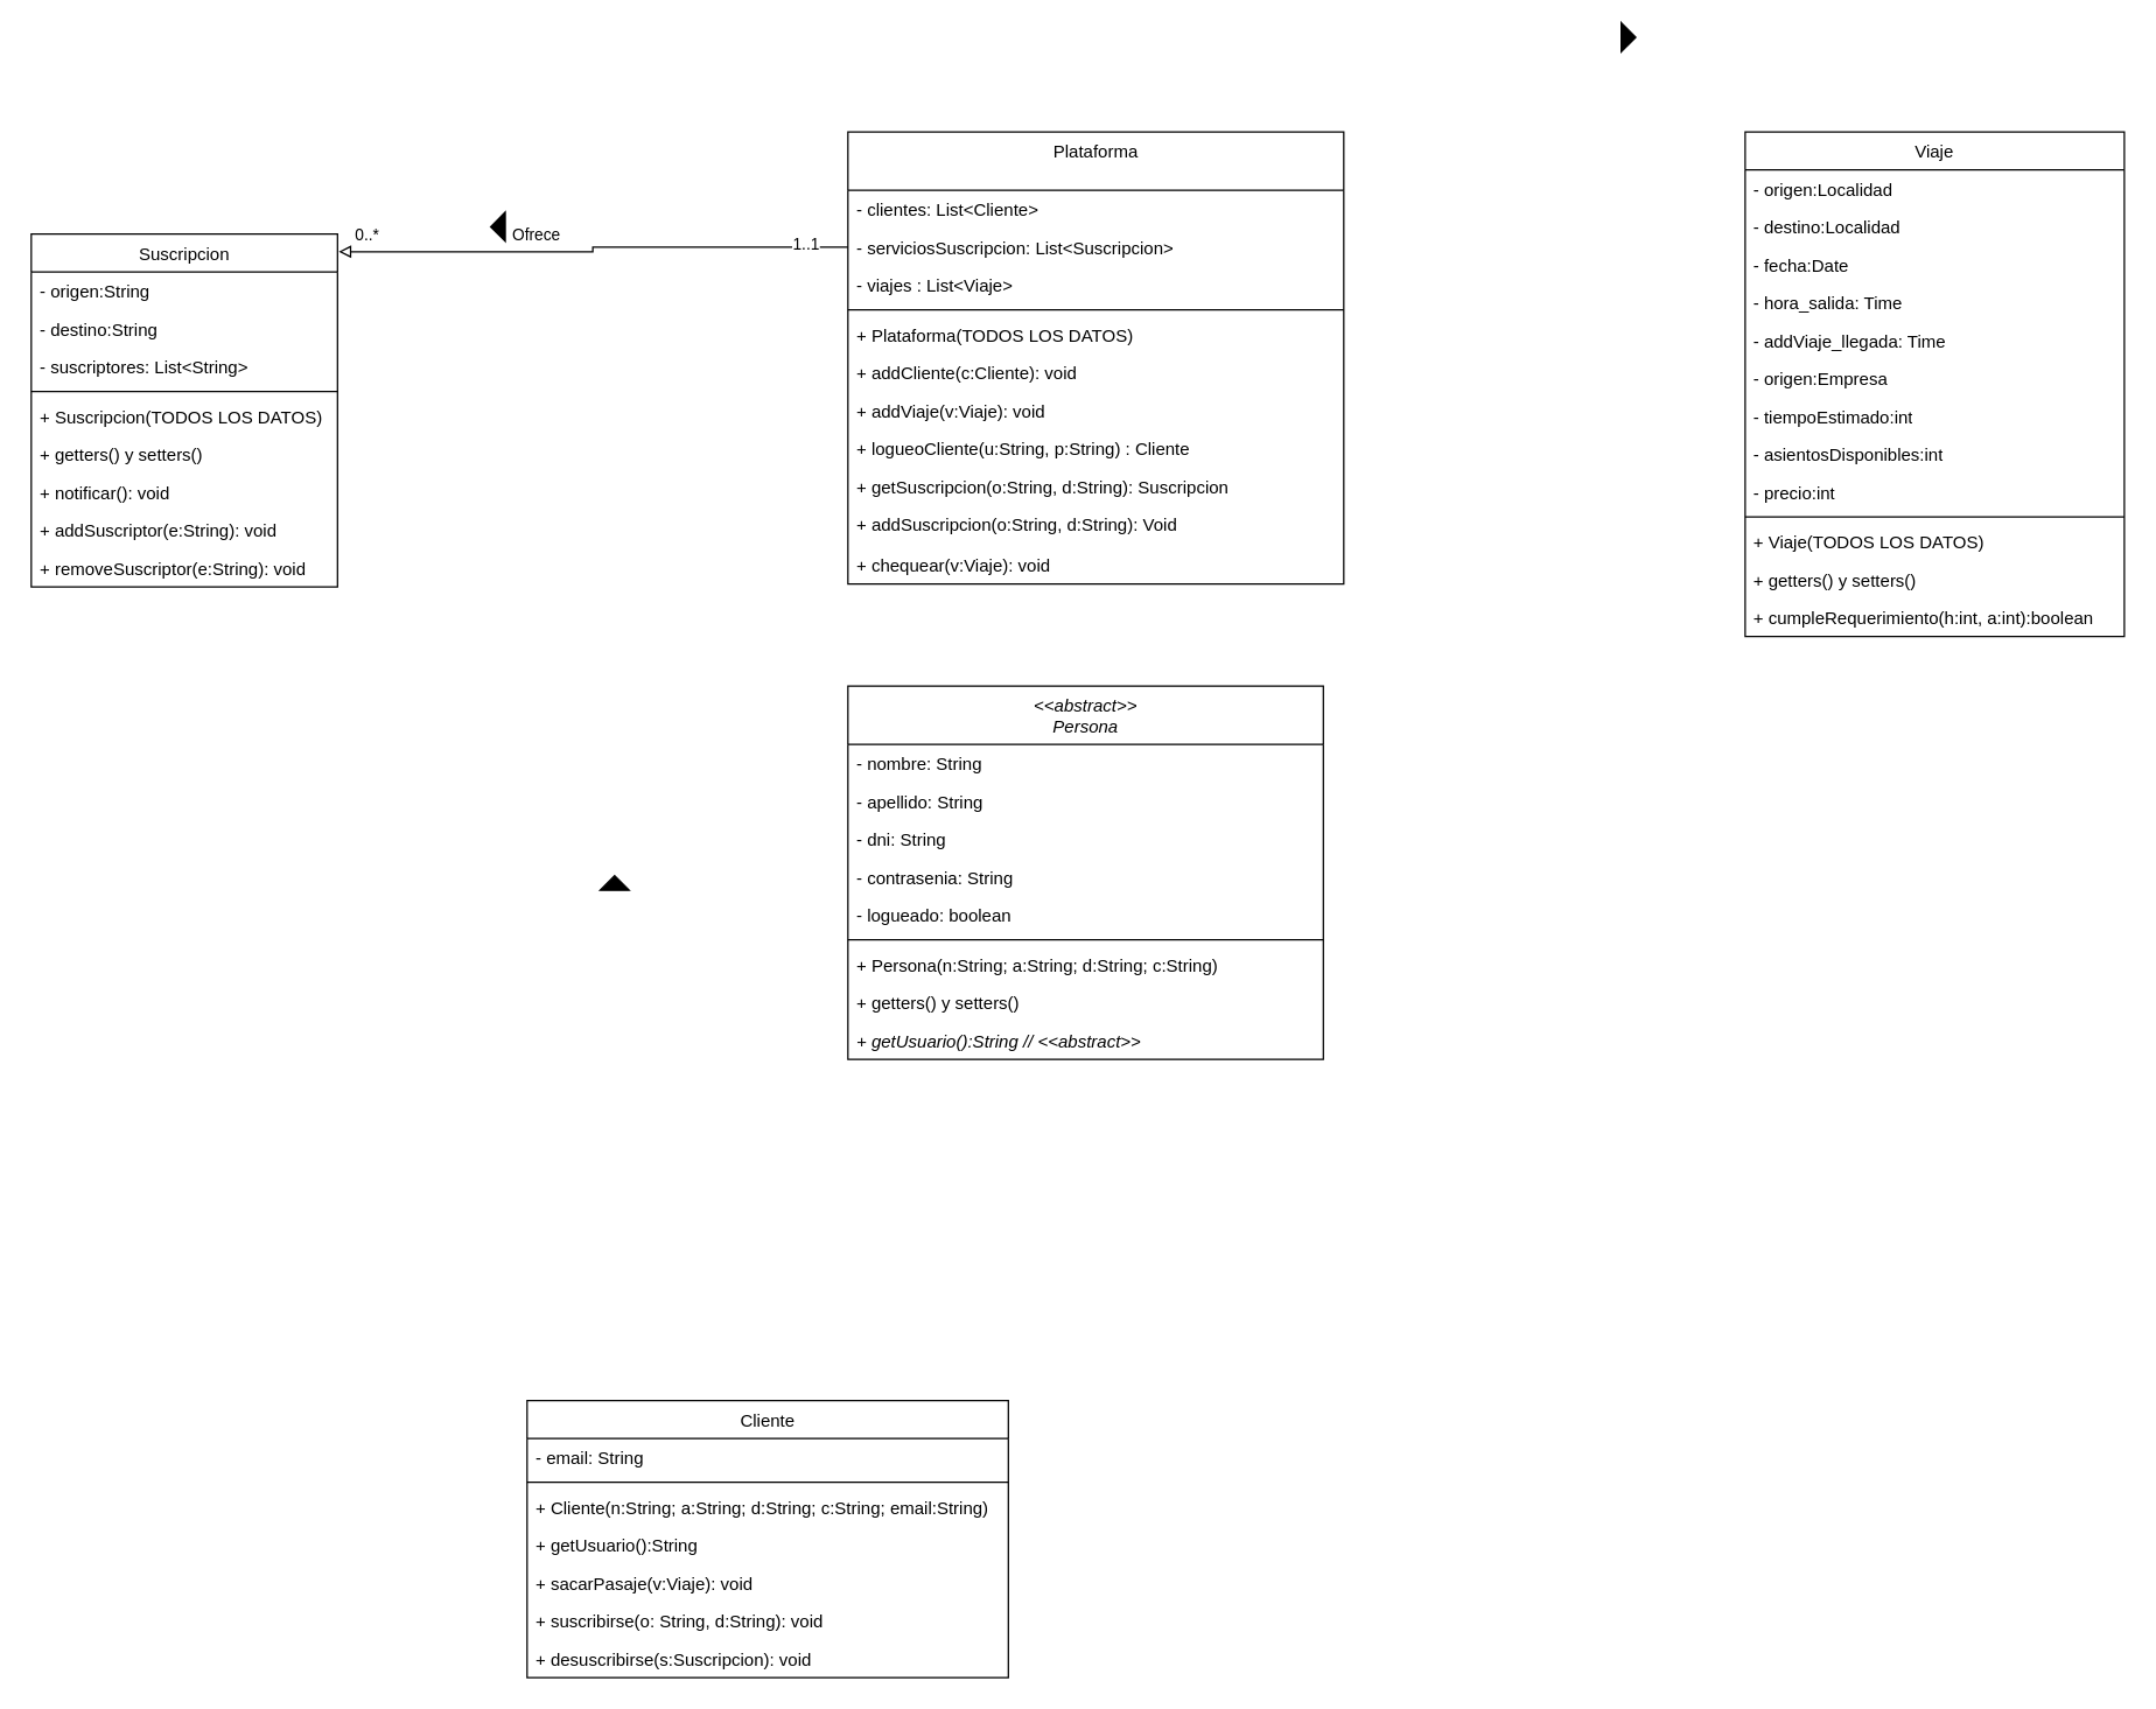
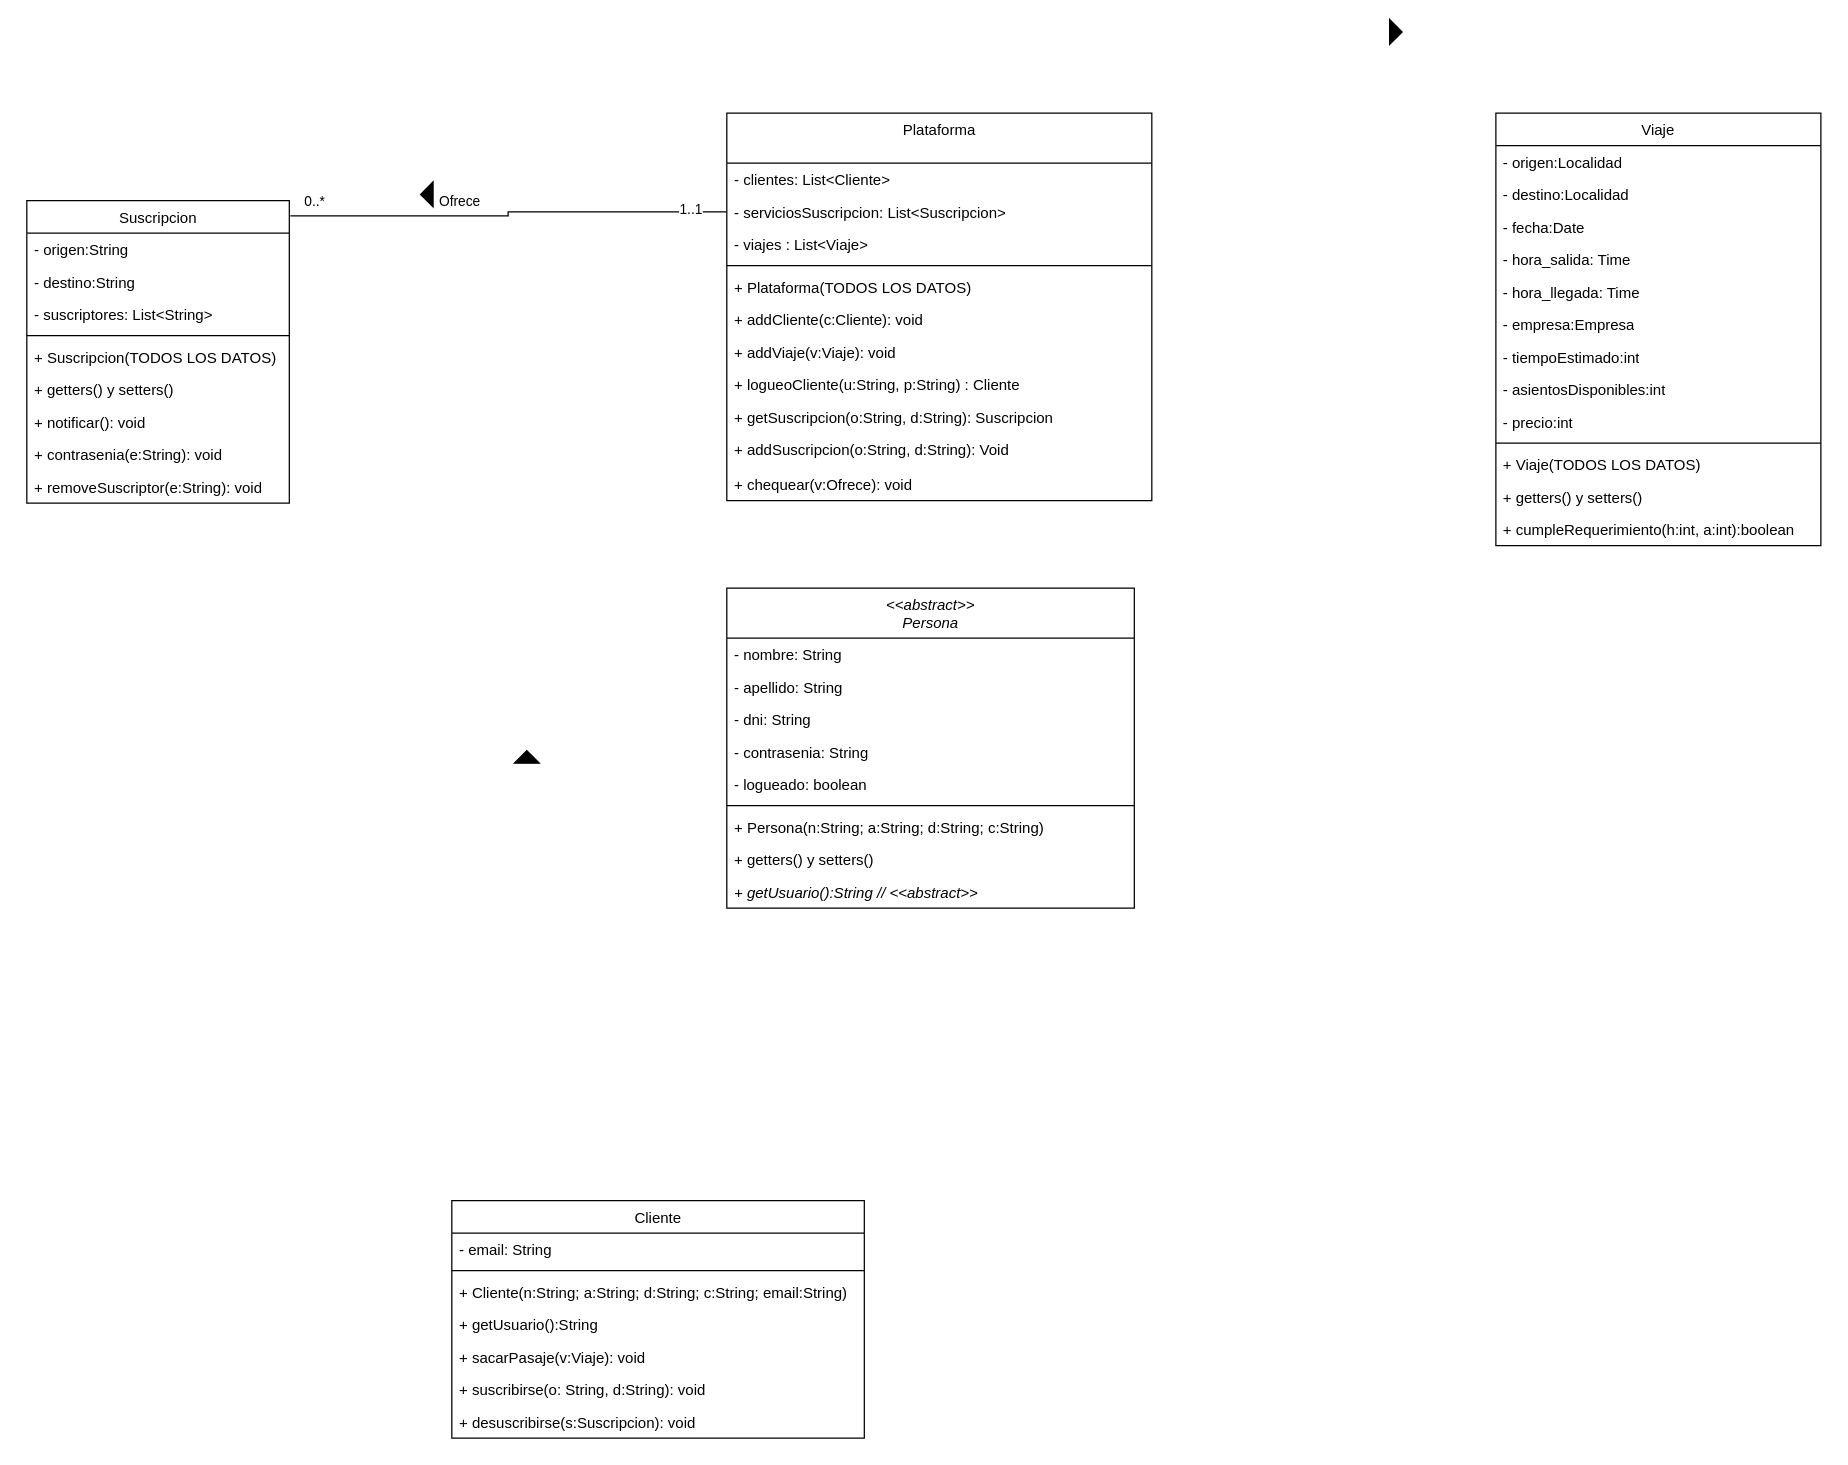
- <mxCell id="42" style="edgeStyle=orthogonalEdgeStyle;rounded=0;orthogonalLoop=1;jettySize=auto;html=1;exitX=0;exitY=0.5;exitDx=0;exitDy=0;entryX=1.004;entryY=0.05;entryDx=0;entryDy=0;entryPerimeter=0;endArrow=block;endFill=0;" parent="1" source="32" target="20" edge="1"><mxGeometry relative="1" as="geometry" /></mxCell>
+ <mxCell id="42" style="edgeStyle=orthogonalEdgeStyle;rounded=0;orthogonalLoop=1;jettySize=auto;html=1;exitX=0;exitY=0.5;exitDx=0;exitDy=0;entryX=1.004;entryY=0.05;entryDx=0;entryDy=0;entryPerimeter=0;endArrow=none;endFill=0;" parent="1" source="32" target="20" edge="1"><mxGeometry relative="1" as="geometry" /></mxCell>
- <mxCell id="53" value="- addViaje_llegada: Time" style="text;strokeColor=none;fillColor=none;align=left;verticalAlign=top;spacingLeft=4;spacingRight=4;overflow=hidden;rotatable=0;points=[[0,0.5],[1,0.5]];portConstraint=eastwest;whiteSpace=wrap;html=1;" parent="48" vertex="1"><mxGeometry y="130" width="260" height="26" as="geometry" /></mxCell>
+ <mxCell id="53" value="- hora_llegada: Time" style="text;strokeColor=none;fillColor=none;align=left;verticalAlign=top;spacingLeft=4;spacingRight=4;overflow=hidden;rotatable=0;points=[[0,0.5],[1,0.5]];portConstraint=eastwest;whiteSpace=wrap;html=1;" parent="48" vertex="1"><mxGeometry y="130" width="260" height="26" as="geometry" /></mxCell>
- <mxCell id="54" value="- origen:Empresa" style="text;strokeColor=none;fillColor=none;align=left;verticalAlign=top;spacingLeft=4;spacingRight=4;overflow=hidden;rotatable=0;points=[[0,0.5],[1,0.5]];portConstraint=eastwest;whiteSpace=wrap;html=1;" parent="48" vertex="1"><mxGeometry y="156" width="260" height="26" as="geometry" /></mxCell>
+ <mxCell id="54" value="- empresa:Empresa" style="text;strokeColor=none;fillColor=none;align=left;verticalAlign=top;spacingLeft=4;spacingRight=4;overflow=hidden;rotatable=0;points=[[0,0.5],[1,0.5]];portConstraint=eastwest;whiteSpace=wrap;html=1;" parent="48" vertex="1"><mxGeometry y="156" width="260" height="26" as="geometry" /></mxCell>
- <mxCell id="28" value="+ addSuscriptor(e:String): void" style="text;strokeColor=none;fillColor=none;align=left;verticalAlign=top;spacingLeft=4;spacingRight=4;overflow=hidden;rotatable=0;points=[[0,0.5],[1,0.5]];portConstraint=eastwest;whiteSpace=wrap;html=1;" parent="20" vertex="1"><mxGeometry y="190" width="210" height="26" as="geometry" /></mxCell>
+ <mxCell id="28" value="+ contrasenia(e:String): void" style="text;strokeColor=none;fillColor=none;align=left;verticalAlign=top;spacingLeft=4;spacingRight=4;overflow=hidden;rotatable=0;points=[[0,0.5],[1,0.5]];portConstraint=eastwest;whiteSpace=wrap;html=1;" parent="20" vertex="1"><mxGeometry y="190" width="210" height="26" as="geometry" /></mxCell>
- <mxCell id="41" value="+ chequear(v:Viaje): void" style="text;strokeColor=none;fillColor=none;align=left;verticalAlign=top;spacingLeft=4;spacingRight=4;overflow=hidden;rotatable=0;points=[[0,0.5],[1,0.5]];portConstraint=eastwest;whiteSpace=wrap;html=1;" parent="30" vertex="1"><mxGeometry y="284" width="340" height="26" as="geometry" /></mxCell>
+ <mxCell id="41" value="+ chequear(v:Ofrece): void" style="text;strokeColor=none;fillColor=none;align=left;verticalAlign=top;spacingLeft=4;spacingRight=4;overflow=hidden;rotatable=0;points=[[0,0.5],[1,0.5]];portConstraint=eastwest;whiteSpace=wrap;html=1;" parent="30" vertex="1"><mxGeometry y="284" width="340" height="26" as="geometry" /></mxCell>
